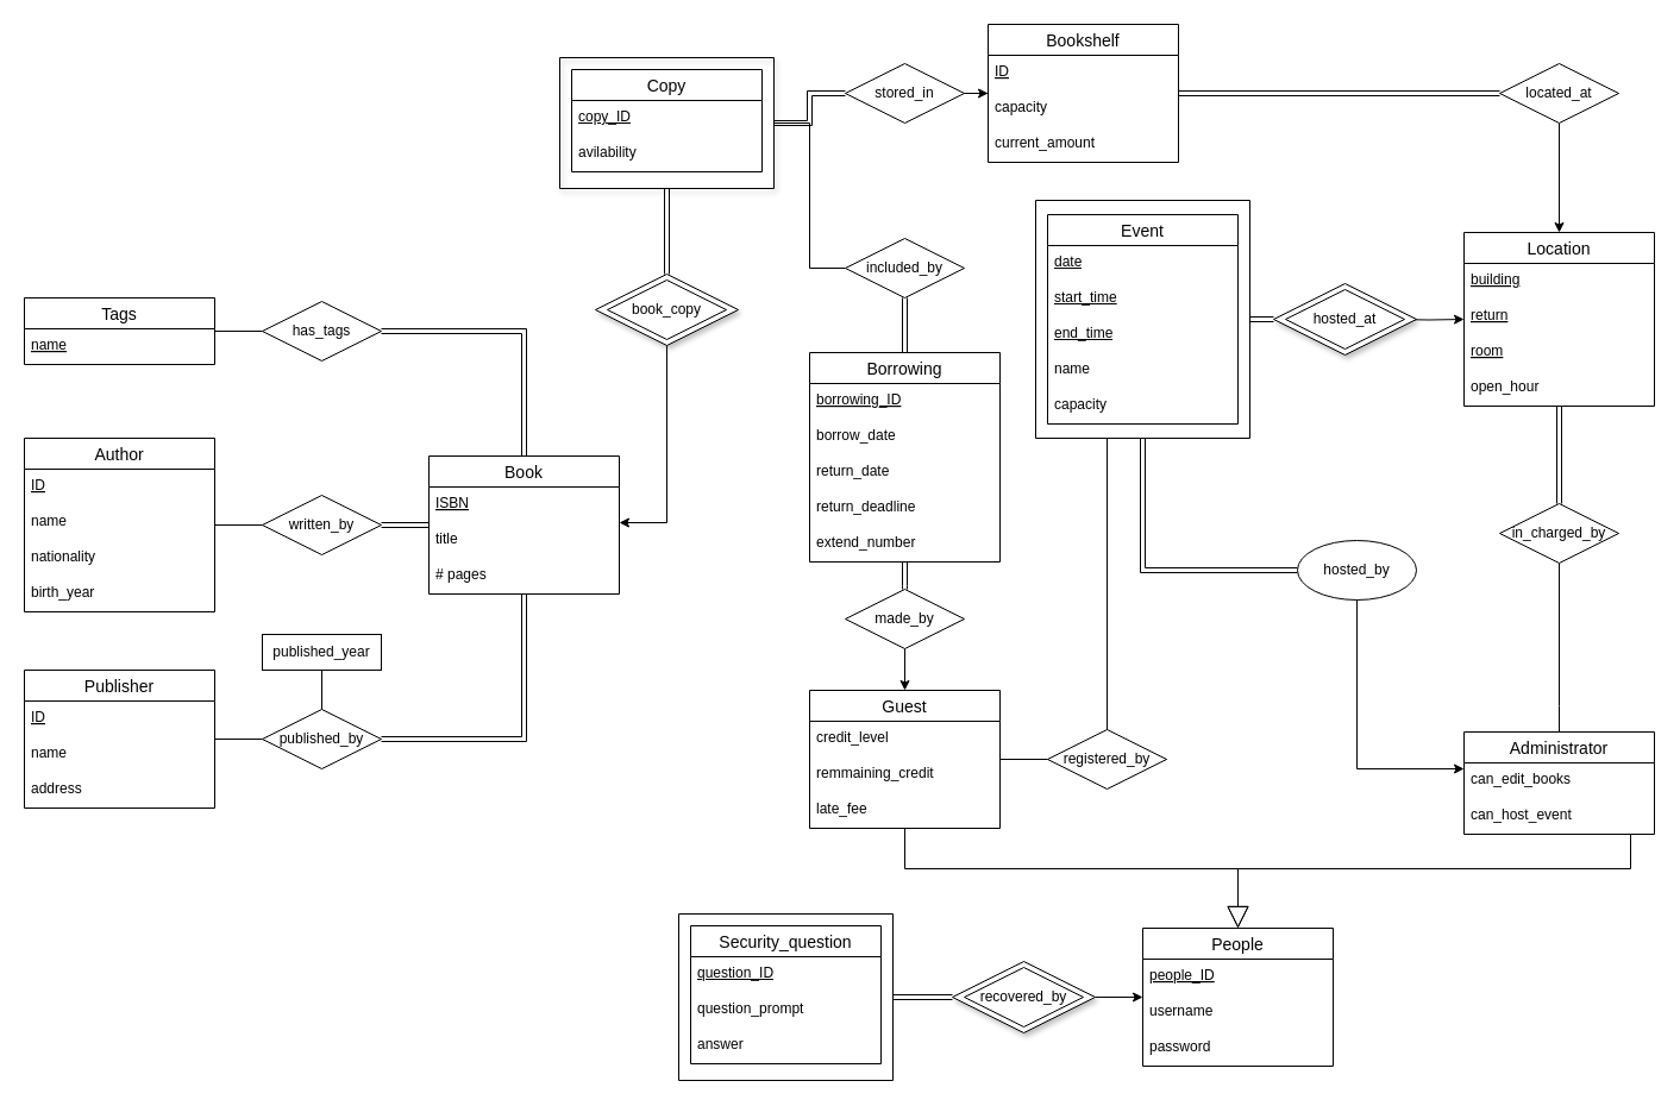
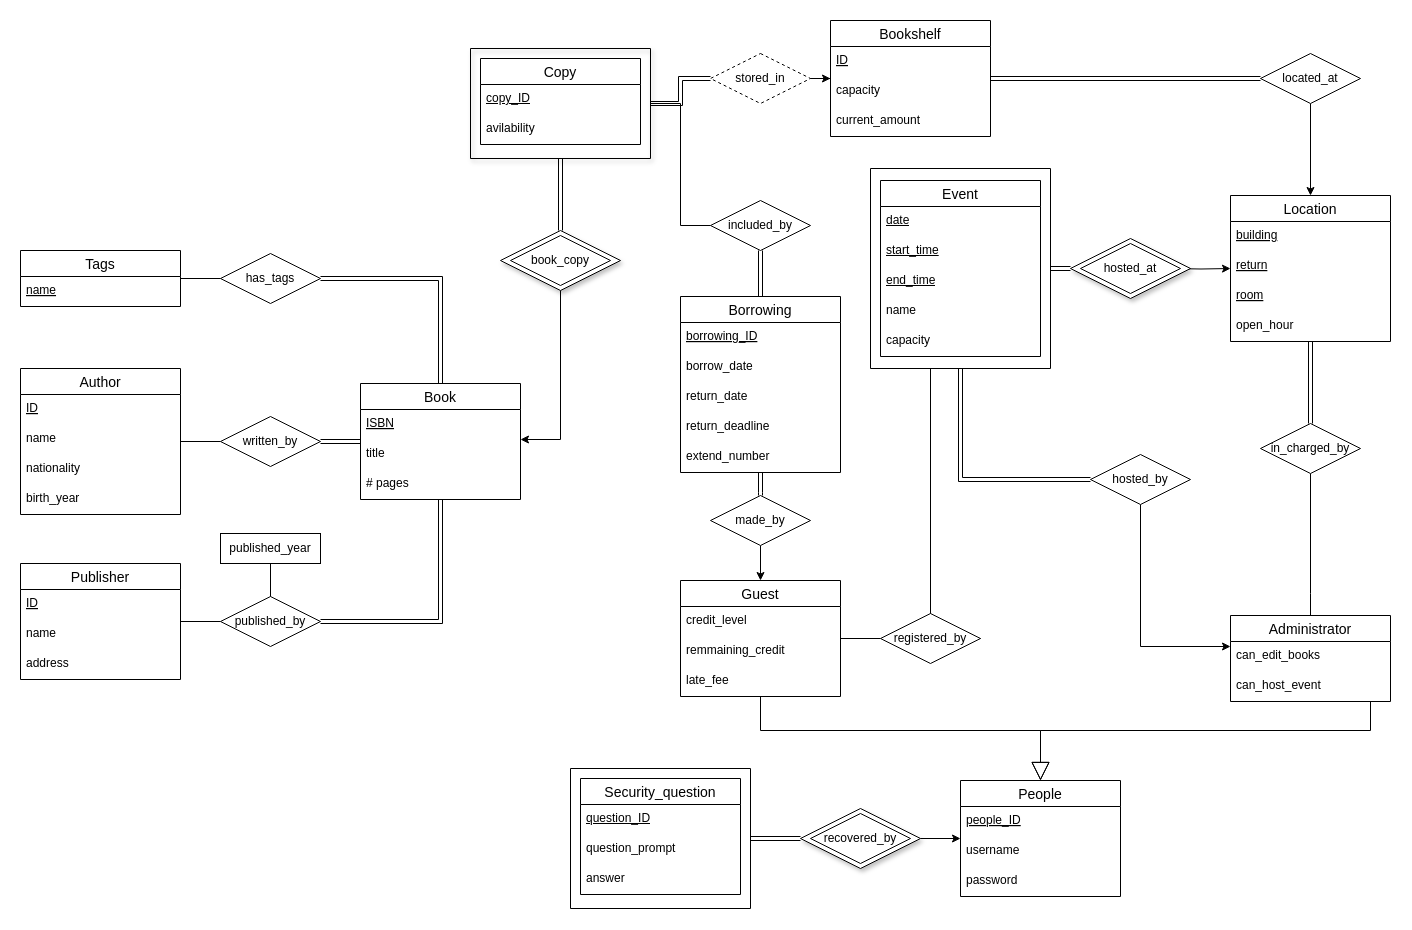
- <mxCell id="17" value="stored_in" style="rhombus;whiteSpace=wrap;html=1;" parent="1" vertex="1"><mxGeometry x="710" y="53" width="100" height="50" as="geometry" /></mxCell>
+ <mxCell id="17" value="stored_in" style="rhombus;whiteSpace=wrap;html=1;dashed=1;" parent="1" vertex="1"><mxGeometry x="710" y="53" width="100" height="50" as="geometry" /></mxCell>
- <mxCell id="92" value="hosted_by" style="ellipse;whiteSpace=wrap;html=1;" parent="1" vertex="1"><mxGeometry x="1090" y="454" width="100" height="50" as="geometry" /></mxCell>
+ <mxCell id="92" value="hosted_by" style="rhombus;whiteSpace=wrap;html=1;" parent="1" vertex="1"><mxGeometry x="1090" y="454" width="100" height="50" as="geometry" /></mxCell>
